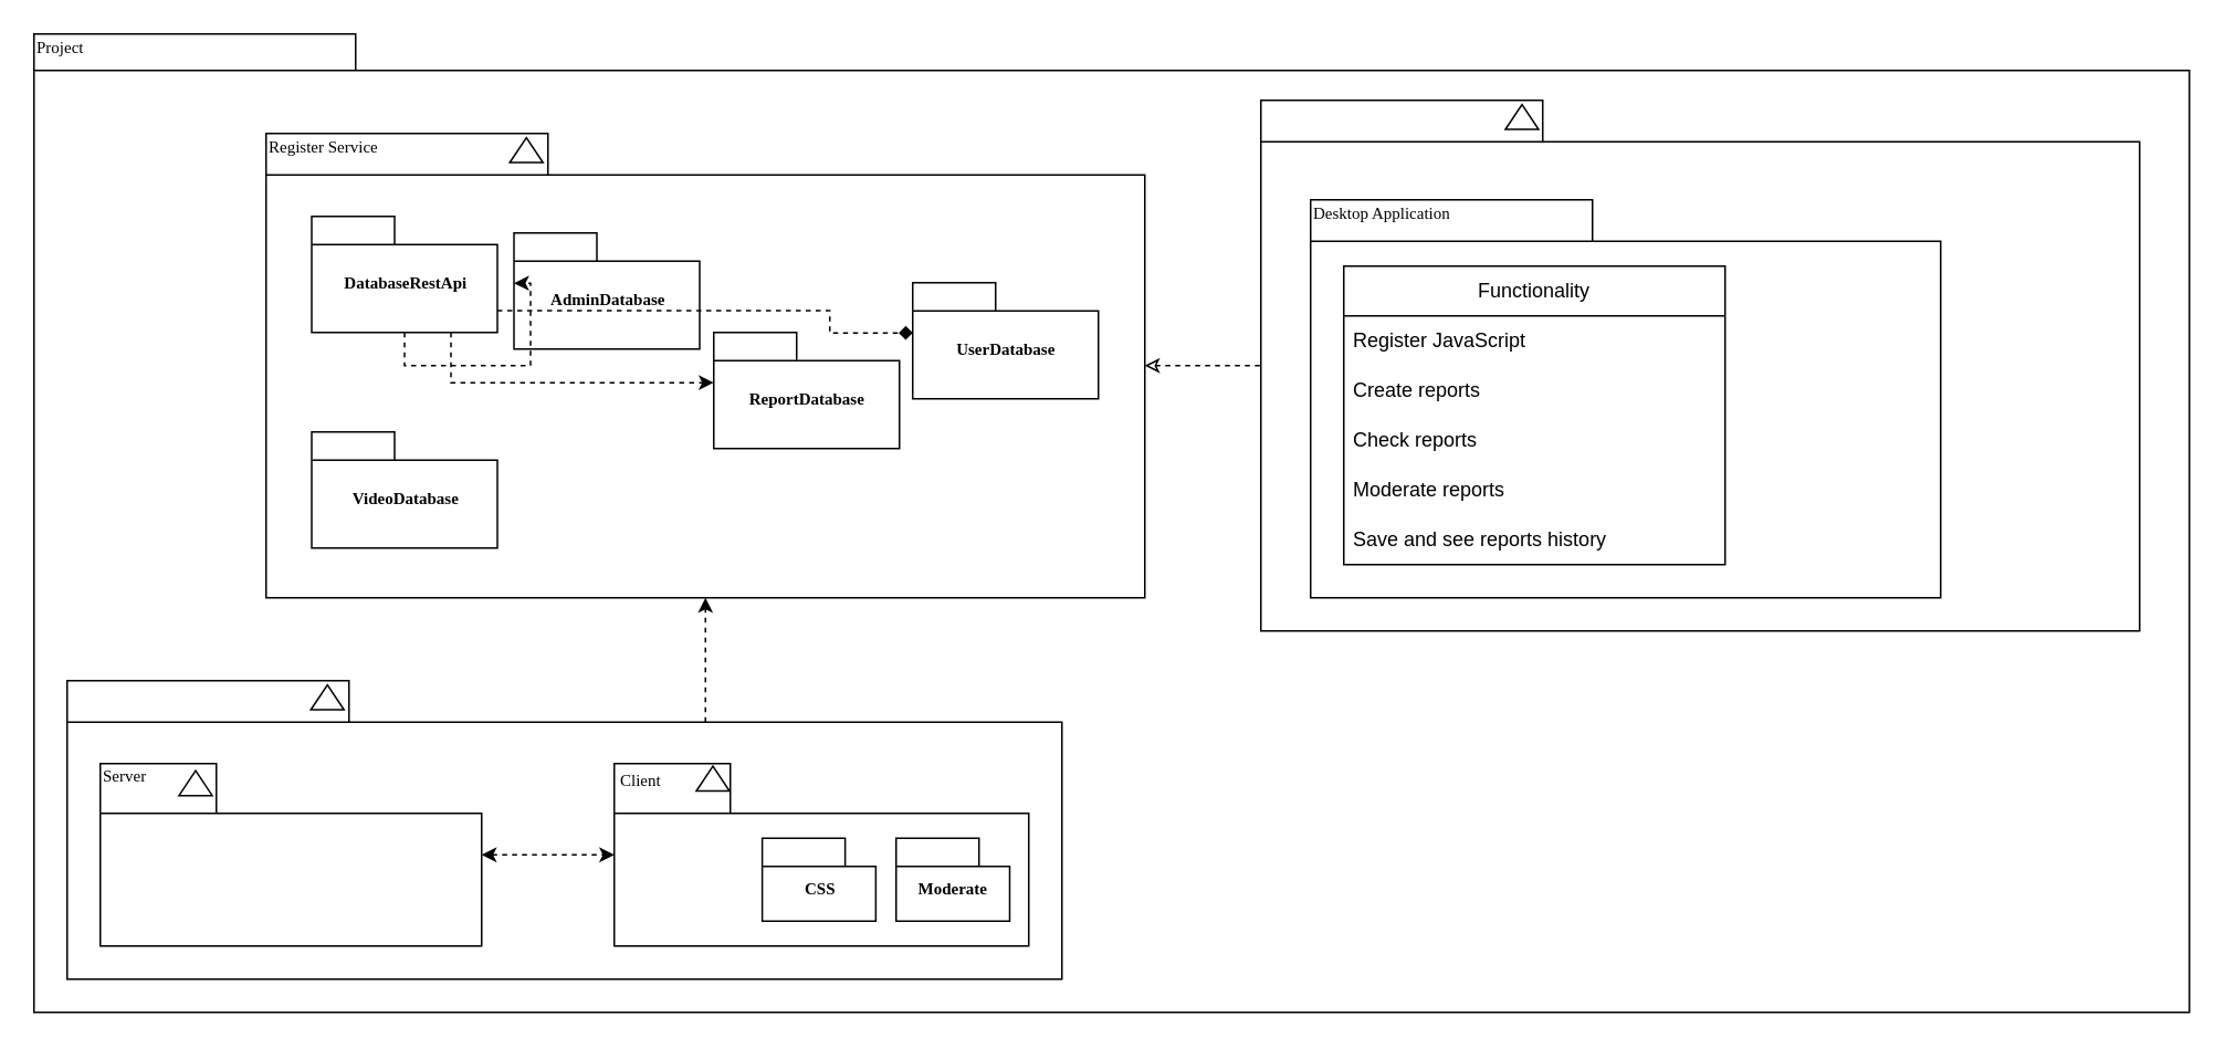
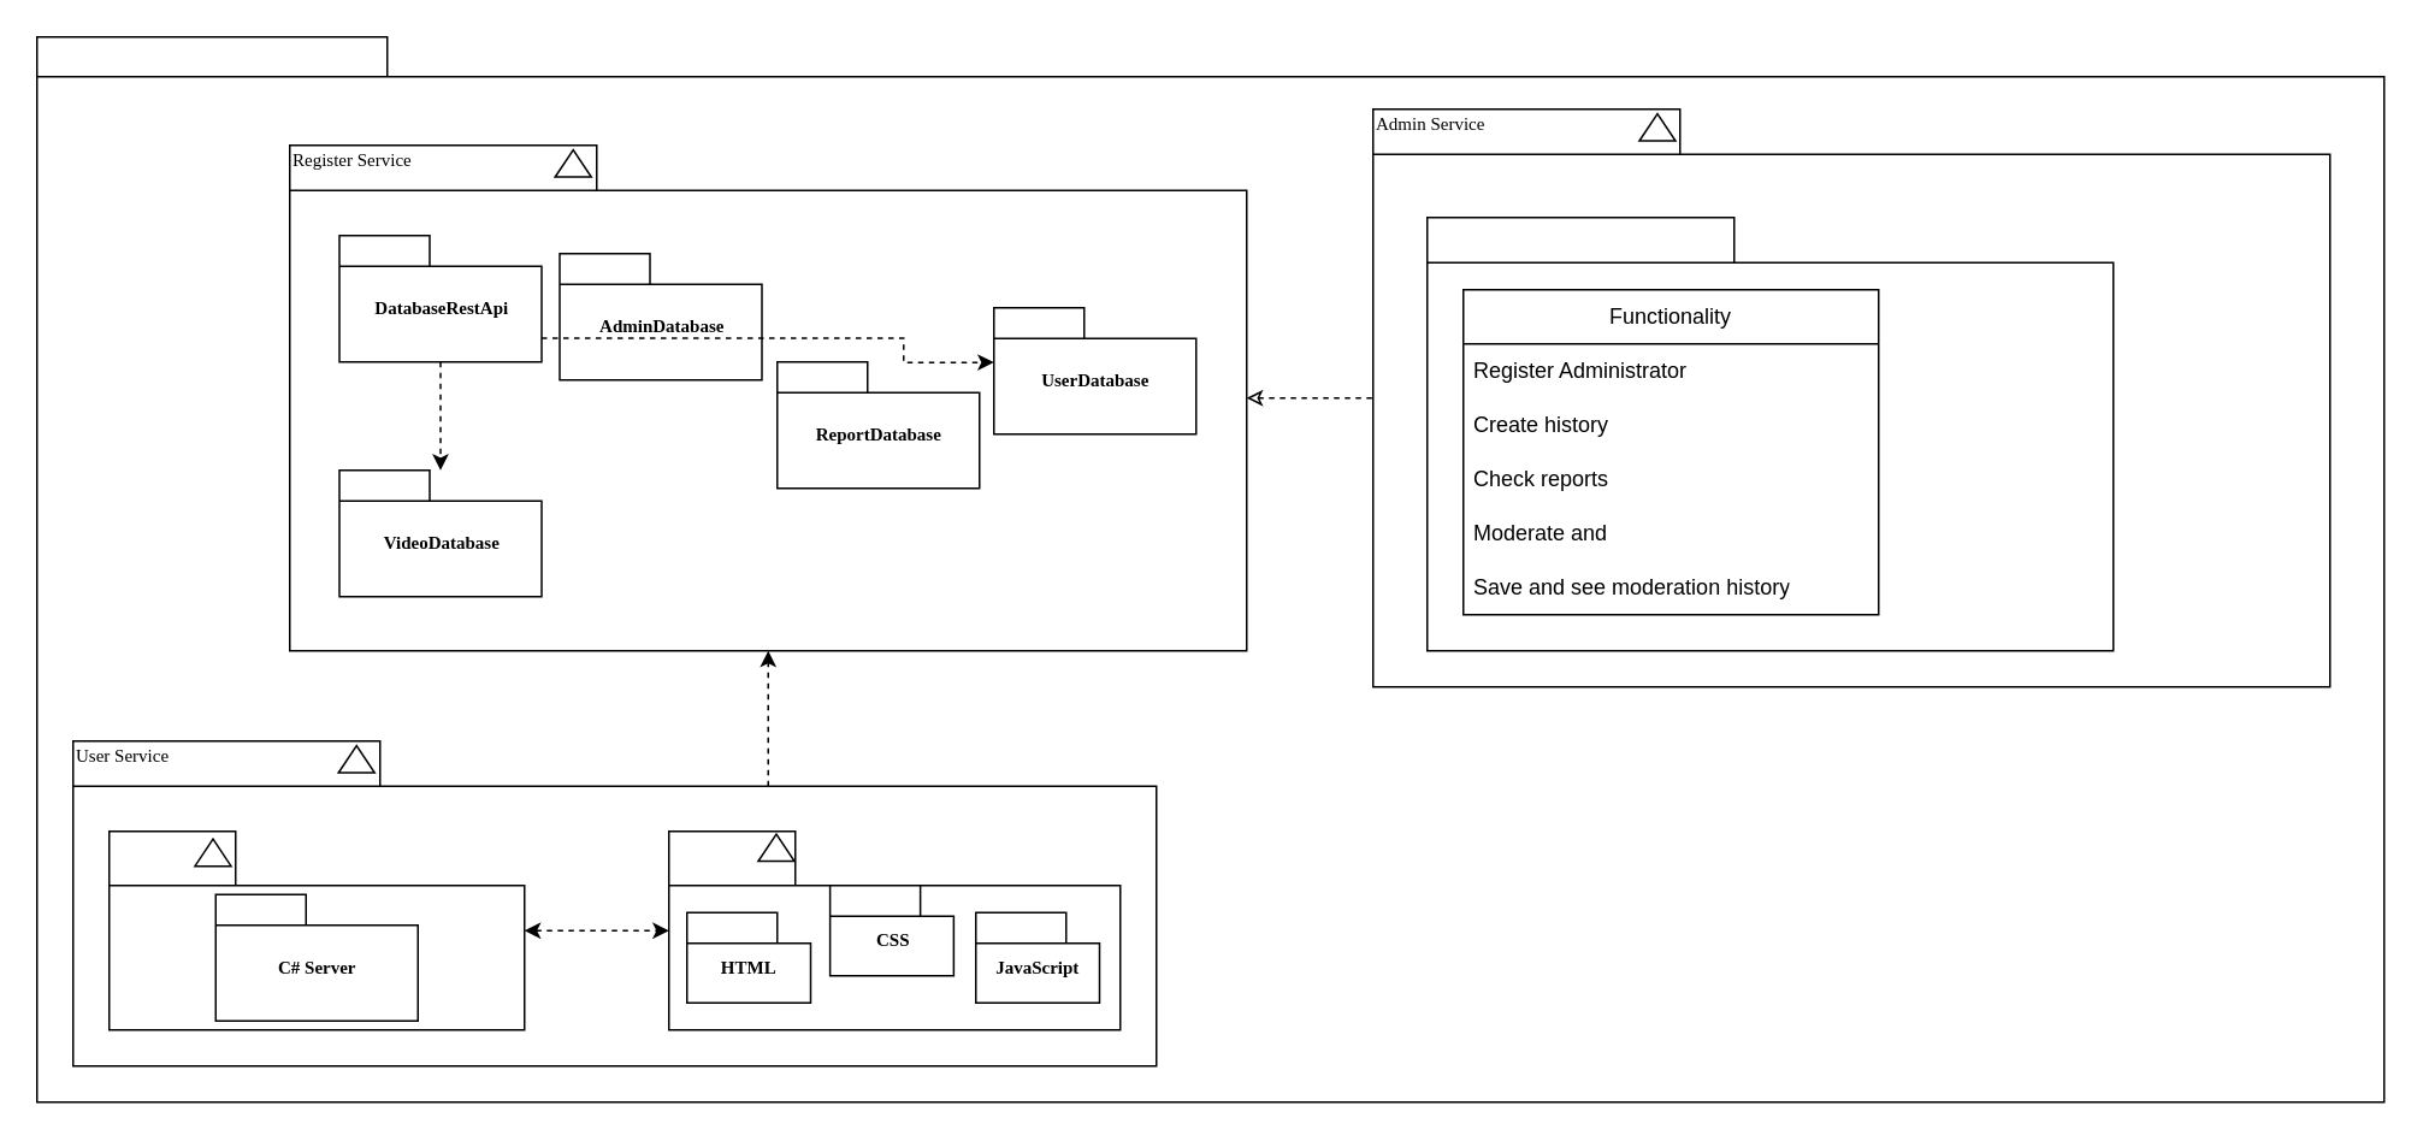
- <mxCell id="4" value="Project" style="text;html=1;align=left;verticalAlign=top;spacingTop=-4;fontSize=10;fontFamily=Verdana" parent="1" vertex="1"><mxGeometry x="20" y="20" width="190" height="20" as="geometry" /></mxCell>
+ <mxCell id="8" value="Admin Service" style="text;html=1;align=left;verticalAlign=top;spacingTop=-4;fontSize=10;fontFamily=Verdana" vertex="1" parent="6"><mxGeometry width="139.5" height="25.5" as="geometry" /></mxCell>
- <mxCell id="11" value="Desktop Application" style="text;html=1;align=left;verticalAlign=top;spacingTop=-4;fontSize=10;fontFamily=Verdana" vertex="1" parent="6"><mxGeometry x="30" y="60" width="139.5" height="25.5" as="geometry" /></mxCell>
- <mxCell id="28" style="edgeStyle=orthogonalEdgeStyle;rounded=0;orthogonalLoop=1;jettySize=auto;html=1;exitX=0;exitY=0;exitDx=112;exitDy=56.75;exitPerimeter=0;entryX=0;entryY=0;entryDx=0;entryDy=30.25;entryPerimeter=0;dashed=1;endArrow=diamond;" edge="1" parent="18" source="26" target="23"><mxGeometry relative="1" as="geometry"><Array as="points"><mxPoint x="340" y="107" /><mxPoint x="340" y="120" /></Array></mxGeometry></mxCell>
+ <mxCell id="28" style="edgeStyle=orthogonalEdgeStyle;rounded=0;orthogonalLoop=1;jettySize=auto;html=1;exitX=0;exitY=0;exitDx=112;exitDy=56.75;exitPerimeter=0;entryX=0;entryY=0;entryDx=0;entryDy=30.25;entryPerimeter=0;dashed=1;" edge="1" parent="18" source="26" target="23"><mxGeometry relative="1" as="geometry"><Array as="points"><mxPoint x="340" y="107" /><mxPoint x="340" y="120" /></Array></mxGeometry></mxCell>
- <mxCell id="13" value="Register JavaScript" style="text;strokeColor=none;fillColor=none;align=left;verticalAlign=middle;spacingLeft=4;spacingRight=4;overflow=hidden;points=[[0,0.5],[1,0.5]];portConstraint=eastwest;rotatable=0;whiteSpace=wrap;html=1;" vertex="1" parent="12"><mxGeometry y="30" width="230" height="30" as="geometry" /></mxCell>
+ <mxCell id="13" value="Register Administrator" style="text;strokeColor=none;fillColor=none;align=left;verticalAlign=middle;spacingLeft=4;spacingRight=4;overflow=hidden;points=[[0,0.5],[1,0.5]];portConstraint=eastwest;rotatable=0;whiteSpace=wrap;html=1;" vertex="1" parent="12"><mxGeometry y="30" width="230" height="30" as="geometry" /></mxCell>
- <mxCell id="27" style="edgeStyle=orthogonalEdgeStyle;rounded=0;orthogonalLoop=1;jettySize=auto;html=1;exitX=0.5;exitY=1;exitDx=0;exitDy=0;exitPerimeter=0;entryX=0;entryY=0;entryDx=0;entryDy=30.25;entryPerimeter=0;dashed=1;" edge="1" parent="18" source="26" target="24"><mxGeometry relative="1" as="geometry" /></mxCell>
+ <mxCell id="27" style="edgeStyle=orthogonalEdgeStyle;rounded=0;orthogonalLoop=1;jettySize=auto;html=1;exitX=0.5;exitY=1;exitDx=0;exitDy=0;exitPerimeter=0;dashed=1;" edge="1" parent="18" source="26" target="20"><mxGeometry relative="1" as="geometry" /></mxCell>
- <mxCell id="29" style="edgeStyle=orthogonalEdgeStyle;rounded=0;orthogonalLoop=1;jettySize=auto;html=1;exitX=0.75;exitY=1;exitDx=0;exitDy=0;exitPerimeter=0;entryX=0;entryY=0;entryDx=0;entryDy=30.25;entryPerimeter=0;dashed=1;" edge="1" parent="18" source="26" target="25"><mxGeometry relative="1" as="geometry"><Array as="points"><mxPoint x="111" y="150" /></Array></mxGeometry></mxCell>
- <mxCell id="14" value="Create reports" style="text;strokeColor=none;fillColor=none;align=left;verticalAlign=middle;spacingLeft=4;spacingRight=4;overflow=hidden;points=[[0,0.5],[1,0.5]];portConstraint=eastwest;rotatable=0;whiteSpace=wrap;html=1;" vertex="1" parent="12"><mxGeometry y="60" width="230" height="30" as="geometry" /></mxCell>
+ <mxCell id="14" value="Create history" style="text;strokeColor=none;fillColor=none;align=left;verticalAlign=middle;spacingLeft=4;spacingRight=4;overflow=hidden;points=[[0,0.5],[1,0.5]];portConstraint=eastwest;rotatable=0;whiteSpace=wrap;html=1;" vertex="1" parent="12"><mxGeometry y="60" width="230" height="30" as="geometry" /></mxCell>
- <mxCell id="16" value="Moderate reports" style="text;strokeColor=none;fillColor=none;align=left;verticalAlign=middle;spacingLeft=4;spacingRight=4;overflow=hidden;points=[[0,0.5],[1,0.5]];portConstraint=eastwest;rotatable=0;whiteSpace=wrap;html=1;" vertex="1" parent="12"><mxGeometry y="120" width="230" height="30" as="geometry" /></mxCell>
+ <mxCell id="16" value="Moderate and" style="text;strokeColor=none;fillColor=none;align=left;verticalAlign=middle;spacingLeft=4;spacingRight=4;overflow=hidden;points=[[0,0.5],[1,0.5]];portConstraint=eastwest;rotatable=0;whiteSpace=wrap;html=1;" vertex="1" parent="12"><mxGeometry y="120" width="230" height="30" as="geometry" /></mxCell>
- <mxCell id="17" value="Save and see reports history" style="text;strokeColor=none;fillColor=none;align=left;verticalAlign=middle;spacingLeft=4;spacingRight=4;overflow=hidden;points=[[0,0.5],[1,0.5]];portConstraint=eastwest;rotatable=0;whiteSpace=wrap;html=1;" vertex="1" parent="12"><mxGeometry y="150" width="230" height="30" as="geometry" /></mxCell>
+ <mxCell id="17" value="Save and see moderation history" style="text;strokeColor=none;fillColor=none;align=left;verticalAlign=middle;spacingLeft=4;spacingRight=4;overflow=hidden;points=[[0,0.5],[1,0.5]];portConstraint=eastwest;rotatable=0;whiteSpace=wrap;html=1;" vertex="1" parent="12"><mxGeometry y="150" width="230" height="30" as="geometry" /></mxCell>
+ <mxCell id="32" value="User Service" style="text;html=1;align=left;verticalAlign=top;spacingTop=-4;fontSize=10;fontFamily=Verdana" vertex="1" parent="30"><mxGeometry width="139.5" height="25.5" as="geometry" /></mxCell>
- <mxCell id="36" value="Server" style="text;html=1;align=left;verticalAlign=top;spacingTop=-4;fontSize=10;fontFamily=Verdana" vertex="1" parent="30"><mxGeometry x="20" y="49" width="50" height="25.5" as="geometry" /></mxCell>
- <mxCell id="40" value="Client" style="text;html=1;align=left;verticalAlign=top;spacingTop=-4;fontSize=10;fontFamily=Verdana" vertex="1" parent="30"><mxGeometry x="332" y="51.75" width="50" height="25.5" as="geometry" /></mxCell>
+ <mxCell id="38" value="C# Server" style="shape=folder;fontStyle=1;spacingTop=10;tabWidth=50;tabHeight=17;tabPosition=left;html=1;rounded=0;shadow=0;comic=0;labelBackgroundColor=none;strokeColor=#000000;strokeWidth=1;fillColor=#ffffff;fontFamily=Verdana;fontSize=10;fontColor=#000000;align=center;" vertex="1" parent="30"><mxGeometry x="79" y="85" width="112" height="70" as="geometry" /></mxCell>
+ <mxCell id="42" value="HTML" style="shape=folder;fontStyle=1;spacingTop=10;tabWidth=50;tabHeight=17;tabPosition=left;html=1;rounded=0;shadow=0;comic=0;labelBackgroundColor=none;strokeColor=#000000;strokeWidth=1;fillColor=#ffffff;fontFamily=Verdana;fontSize=10;fontColor=#000000;align=center;" vertex="1" parent="30"><mxGeometry x="340" y="95" width="68.5" height="50" as="geometry" /></mxCell>
- <mxCell id="43" value="CSS" style="shape=folder;fontStyle=1;spacingTop=10;tabWidth=50;tabHeight=17;tabPosition=left;html=1;rounded=0;shadow=0;comic=0;labelBackgroundColor=none;strokeColor=#000000;strokeWidth=1;fillColor=#ffffff;fontFamily=Verdana;fontSize=10;fontColor=#000000;align=center;" vertex="1" parent="30"><mxGeometry x="419.25" y="95" width="68.5" height="50" as="geometry" /></mxCell>
+ <mxCell id="43" value="CSS" style="shape=folder;fontStyle=1;spacingTop=10;tabWidth=50;tabHeight=17;tabPosition=left;html=1;rounded=0;shadow=0;comic=0;labelBackgroundColor=none;strokeColor=#000000;strokeWidth=1;fillColor=#ffffff;fontFamily=Verdana;fontSize=10;fontColor=#000000;align=center;" vertex="1" parent="30"><mxGeometry x="419.25" y="80" width="68.5" height="50" as="geometry" /></mxCell>
- <mxCell id="44" value="Moderate" style="shape=folder;fontStyle=1;spacingTop=10;tabWidth=50;tabHeight=17;tabPosition=left;html=1;rounded=0;shadow=0;comic=0;labelBackgroundColor=none;strokeColor=#000000;strokeWidth=1;fillColor=#ffffff;fontFamily=Verdana;fontSize=10;fontColor=#000000;align=center;" vertex="1" parent="30"><mxGeometry x="500" y="95" width="68.5" height="50" as="geometry" /></mxCell>
+ <mxCell id="44" value="JavaScript" style="shape=folder;fontStyle=1;spacingTop=10;tabWidth=50;tabHeight=17;tabPosition=left;html=1;rounded=0;shadow=0;comic=0;labelBackgroundColor=none;strokeColor=#000000;strokeWidth=1;fillColor=#ffffff;fontFamily=Verdana;fontSize=10;fontColor=#000000;align=center;" vertex="1" parent="30"><mxGeometry x="500" y="95" width="68.5" height="50" as="geometry" /></mxCell>
